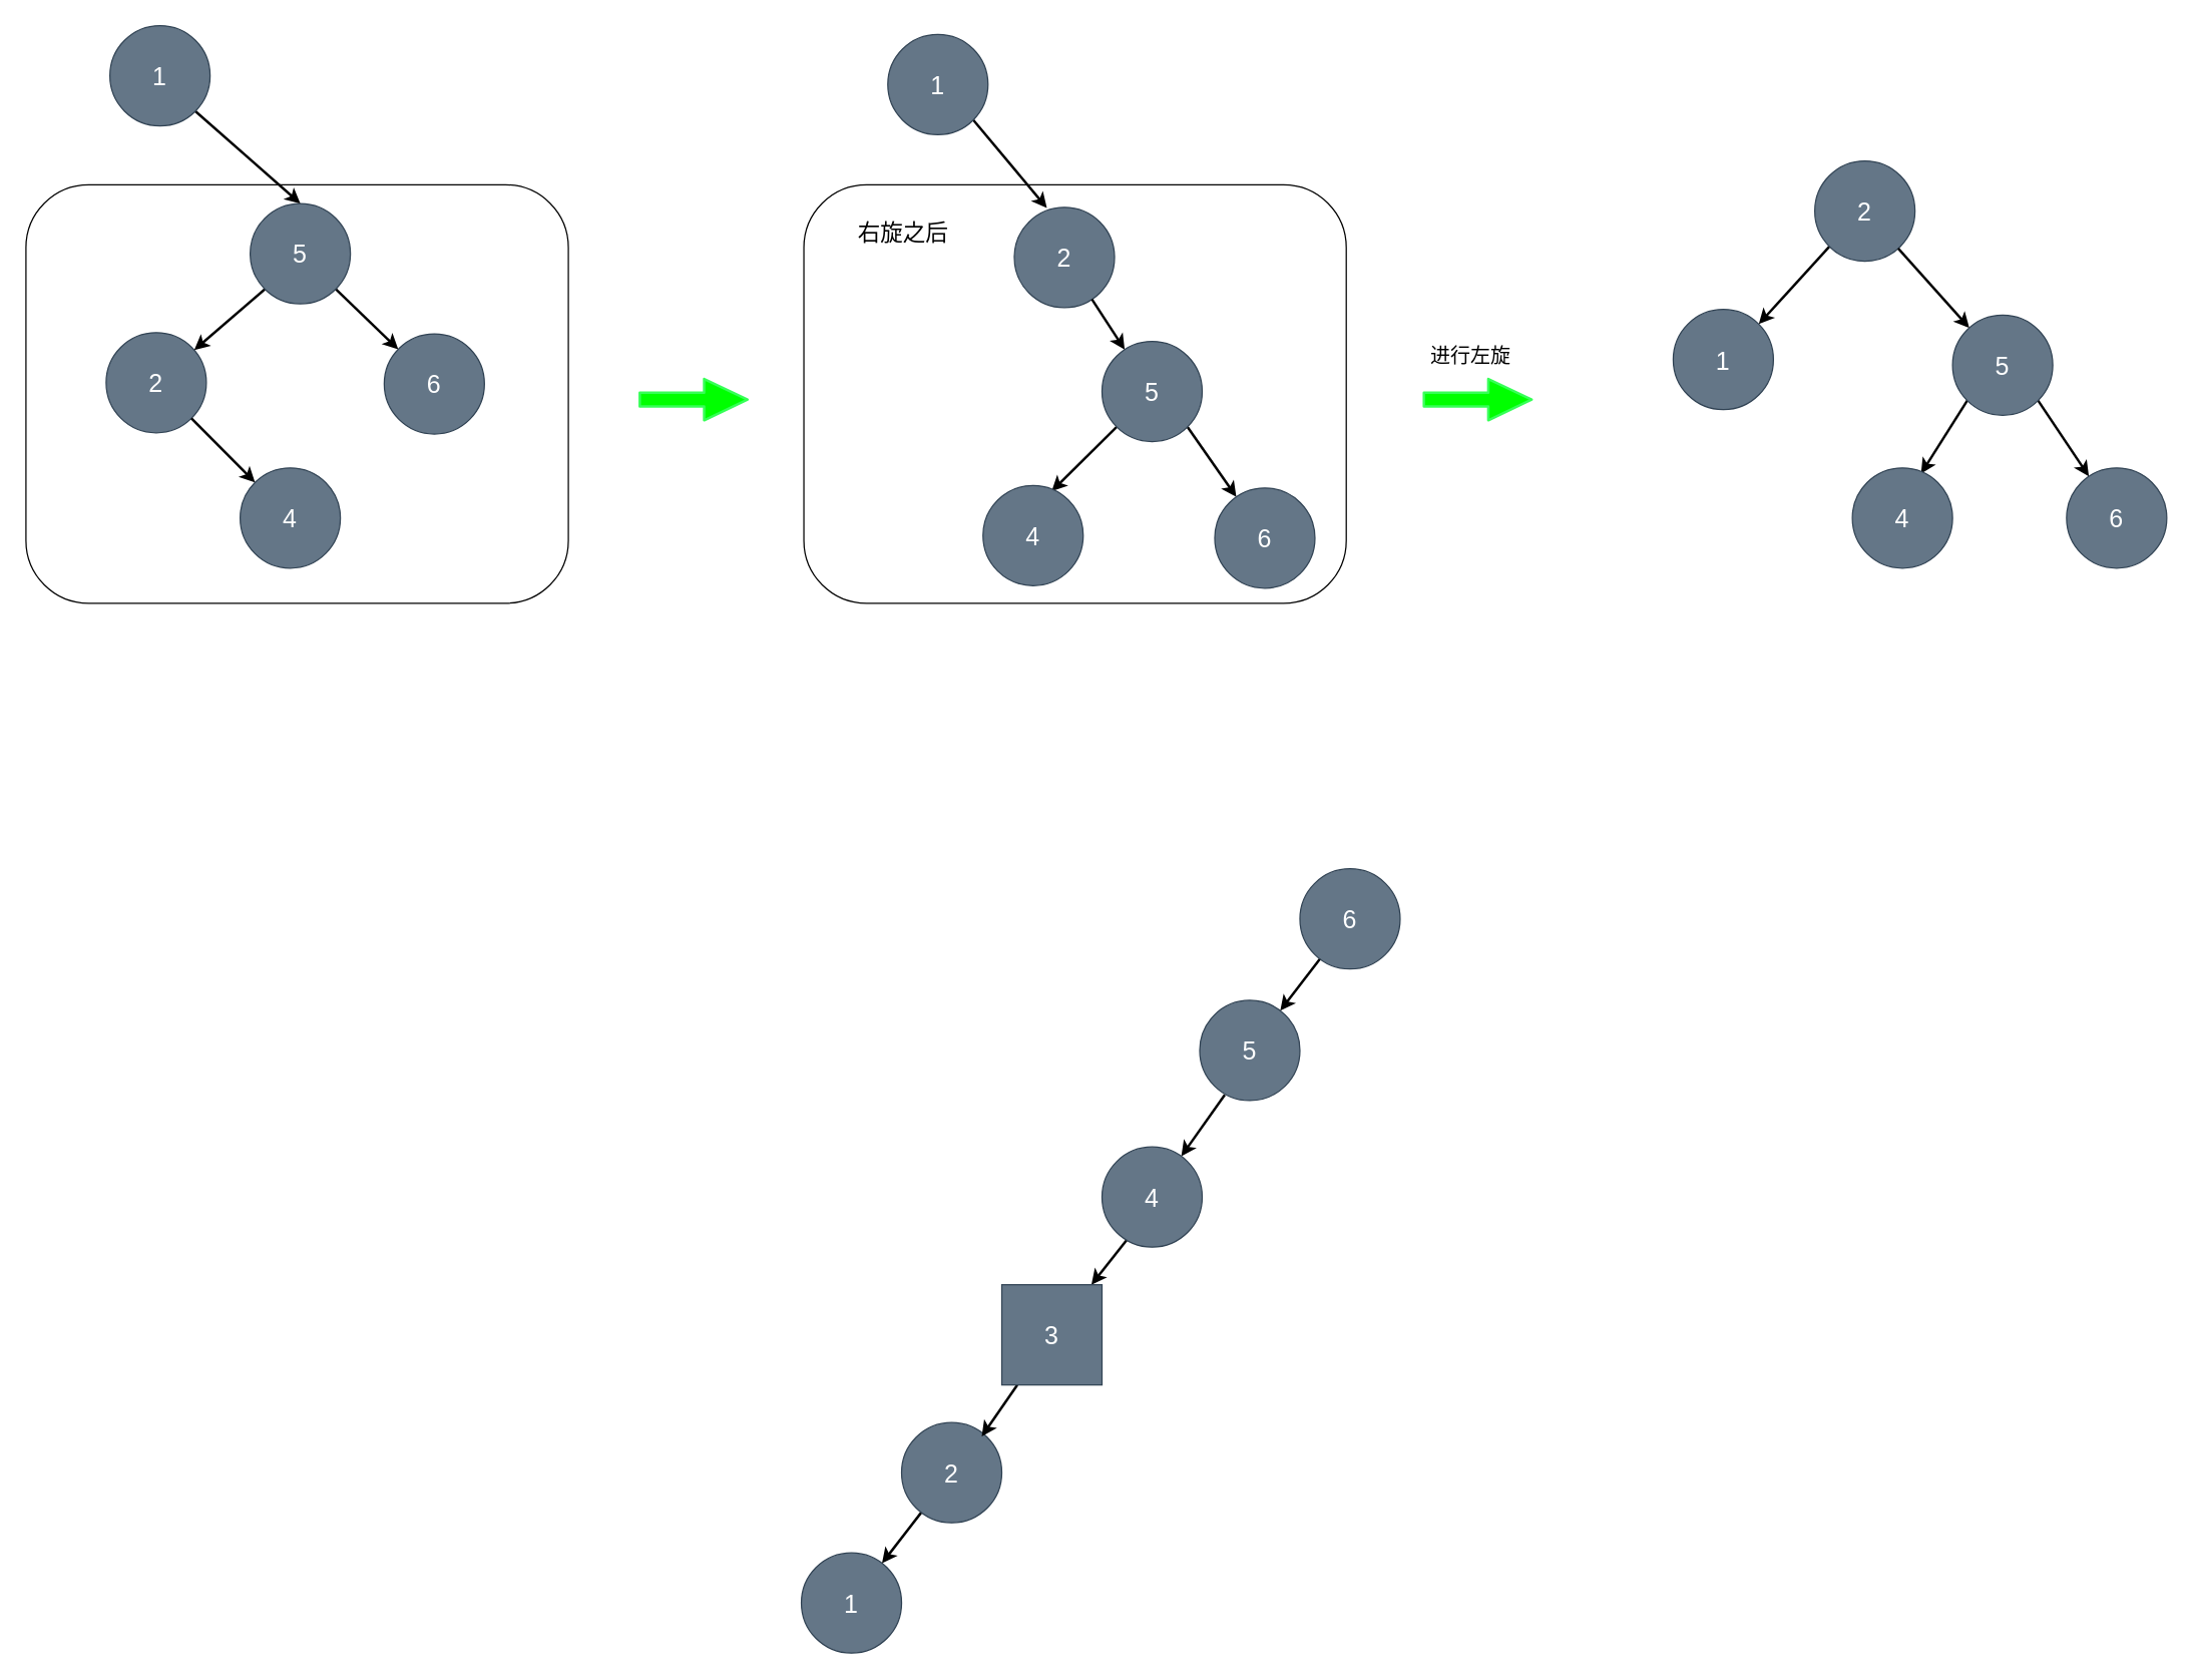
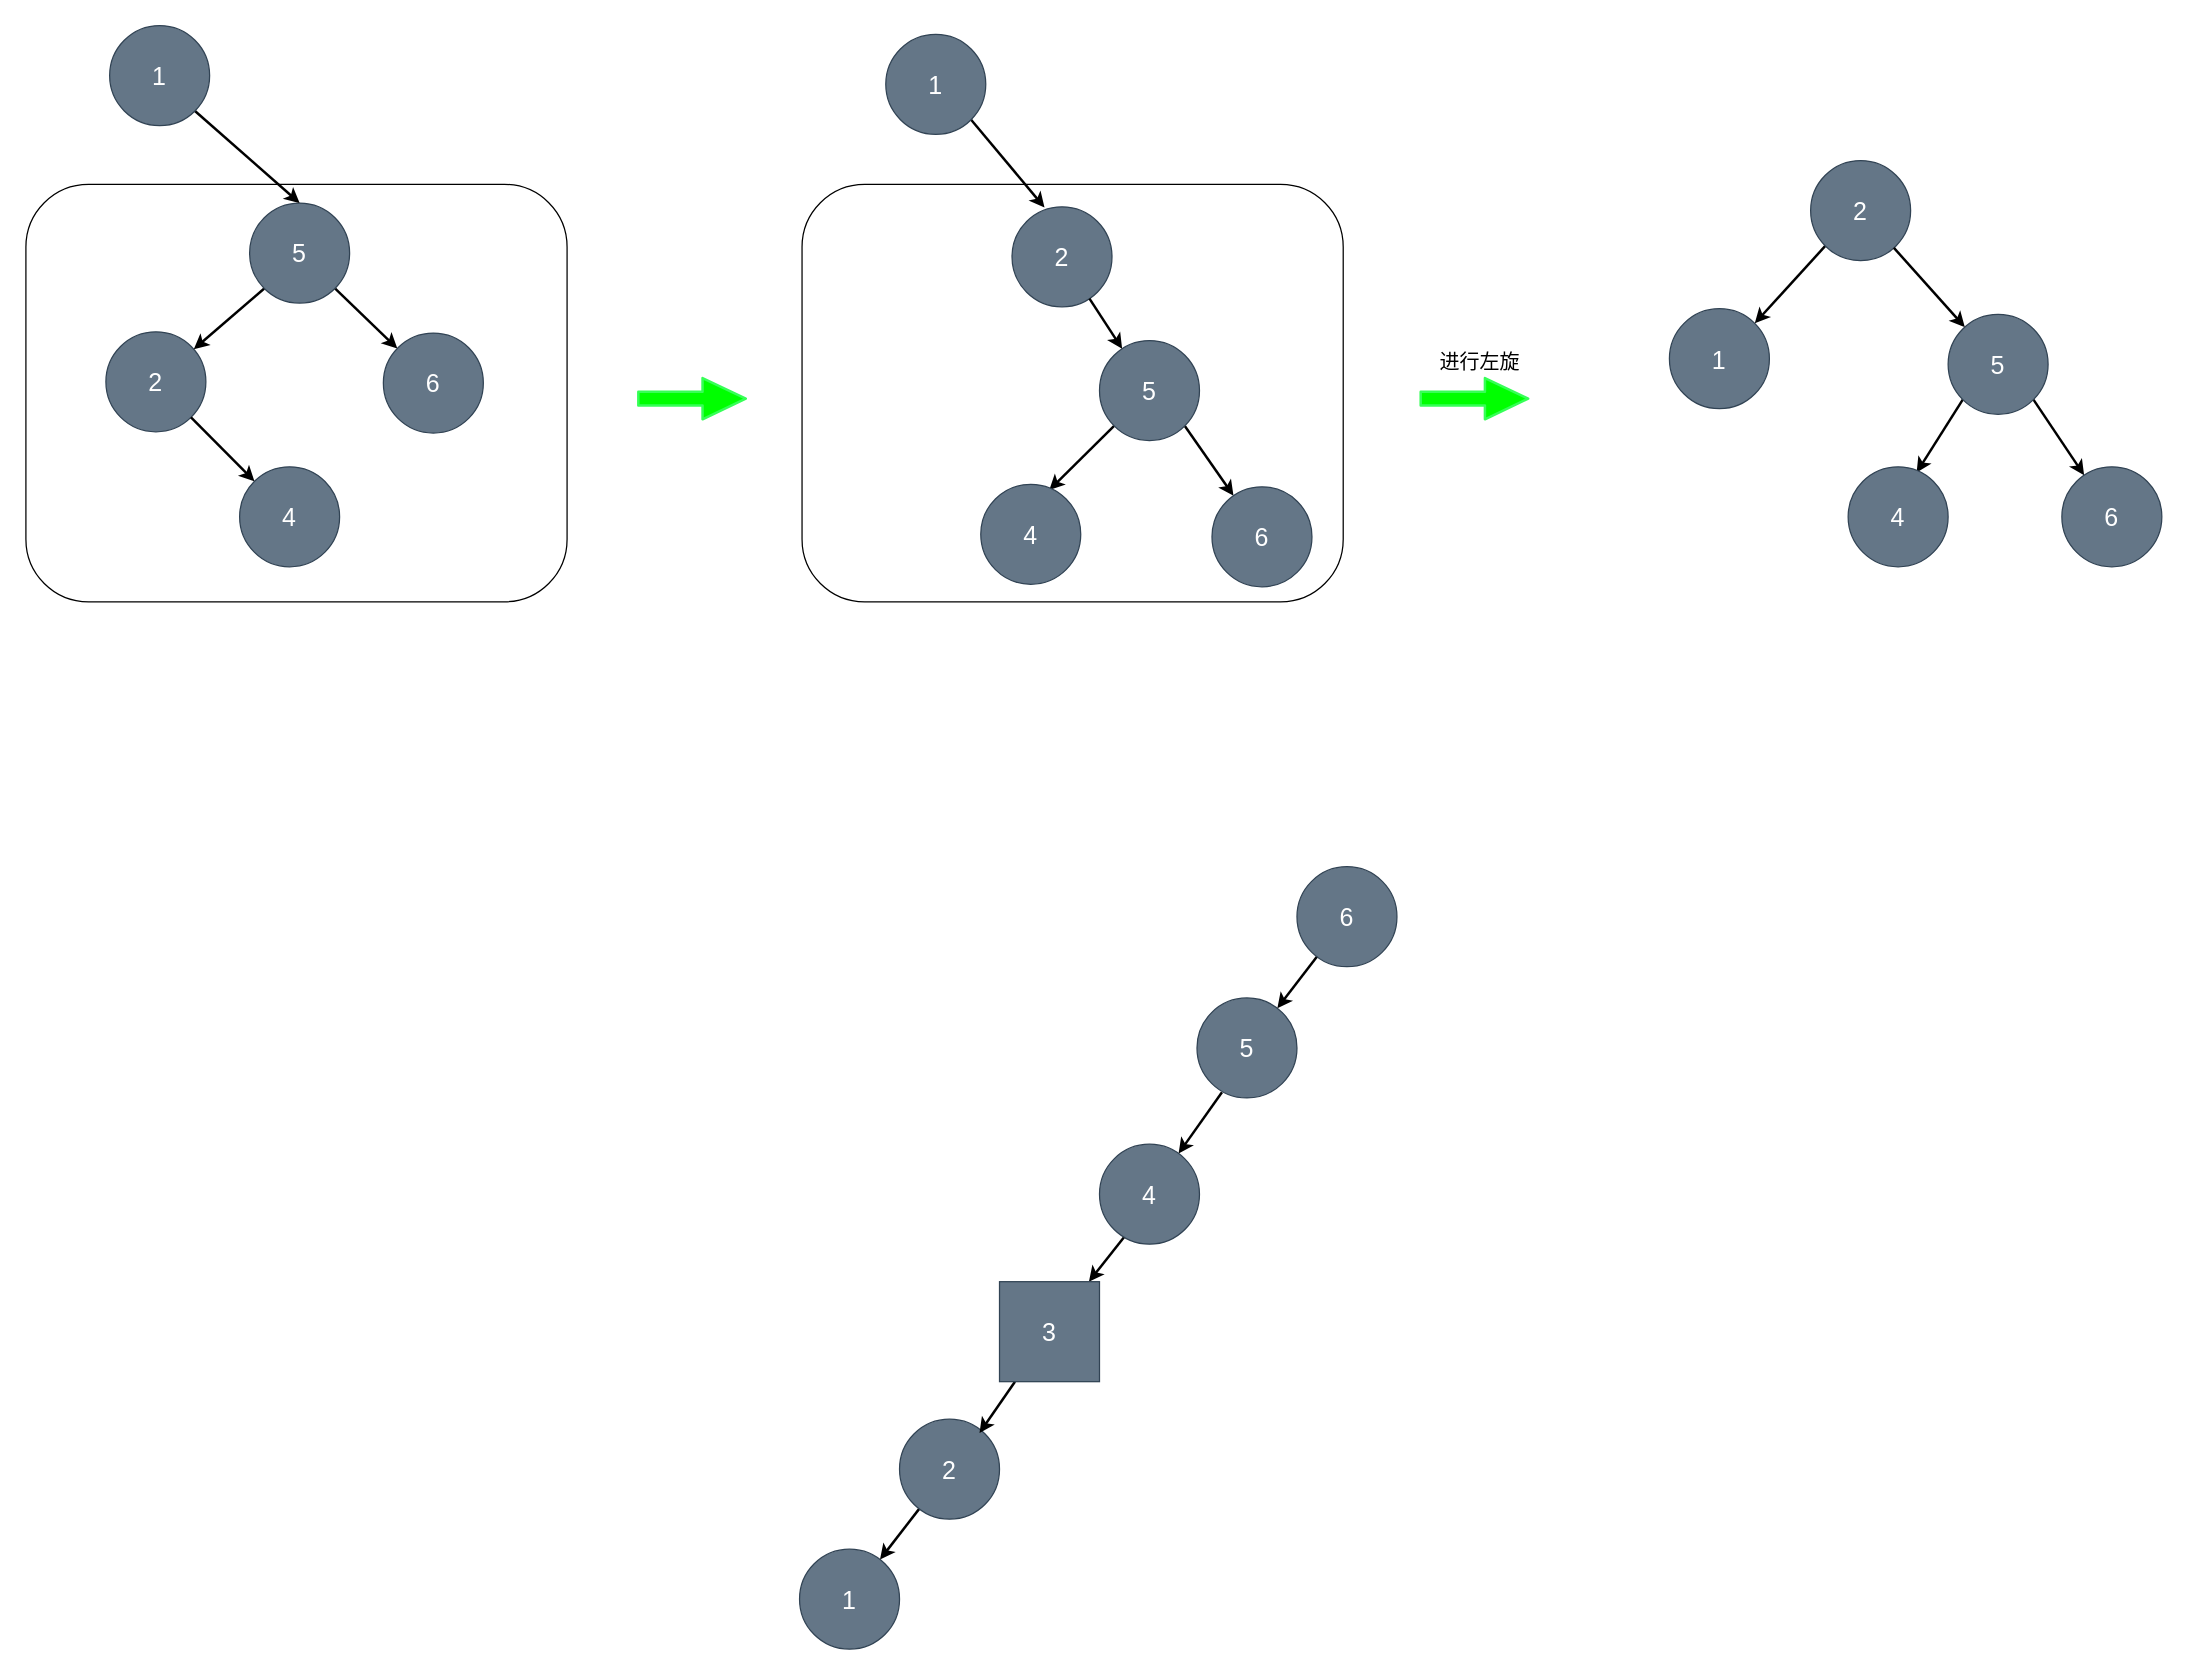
- <mxCell id="17" value="&lt;font style=&quot;font-size: 18px&quot;&gt;右旋之后&lt;/font&gt;" style="text;html=1;align=center;verticalAlign=middle;resizable=0;points=[];autosize=1;" parent="1" vertex="1"><mxGeometry x="679" y="176" width="82" height="19" as="geometry" /></mxCell>
- <mxCell id="19" value="&lt;font style=&quot;font-size: 16px&quot;&gt;进行左旋&lt;/font&gt;" style="text;html=1;align=center;verticalAlign=middle;resizable=0;points=[];autosize=1;" parent="1" vertex="1"><mxGeometry x="1136" y="275" width="74" height="18" as="geometry" /></mxCell>
+ <mxCell id="19" value="&lt;font style=&quot;font-size: 16px&quot;&gt;进行左旋&lt;/font&gt;" style="text;html=1;align=center;verticalAlign=middle;resizable=0;points=[];autosize=1;" parent="1" vertex="1"><mxGeometry x="1146" y="280" width="74" height="18" as="geometry" /></mxCell>
